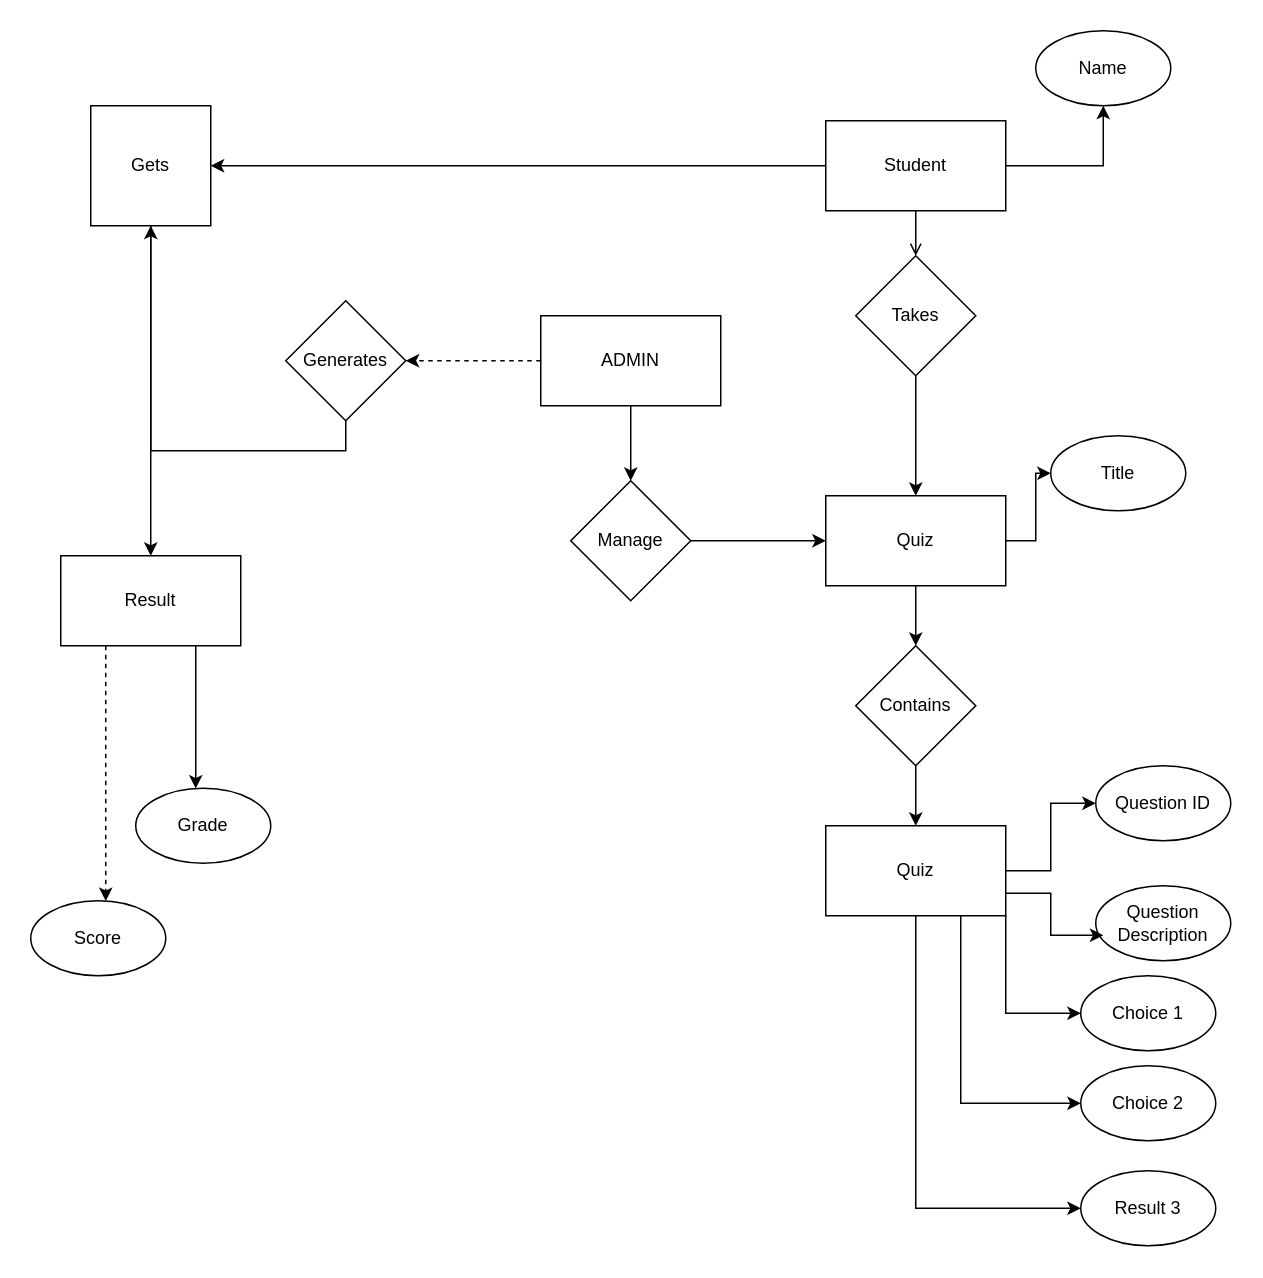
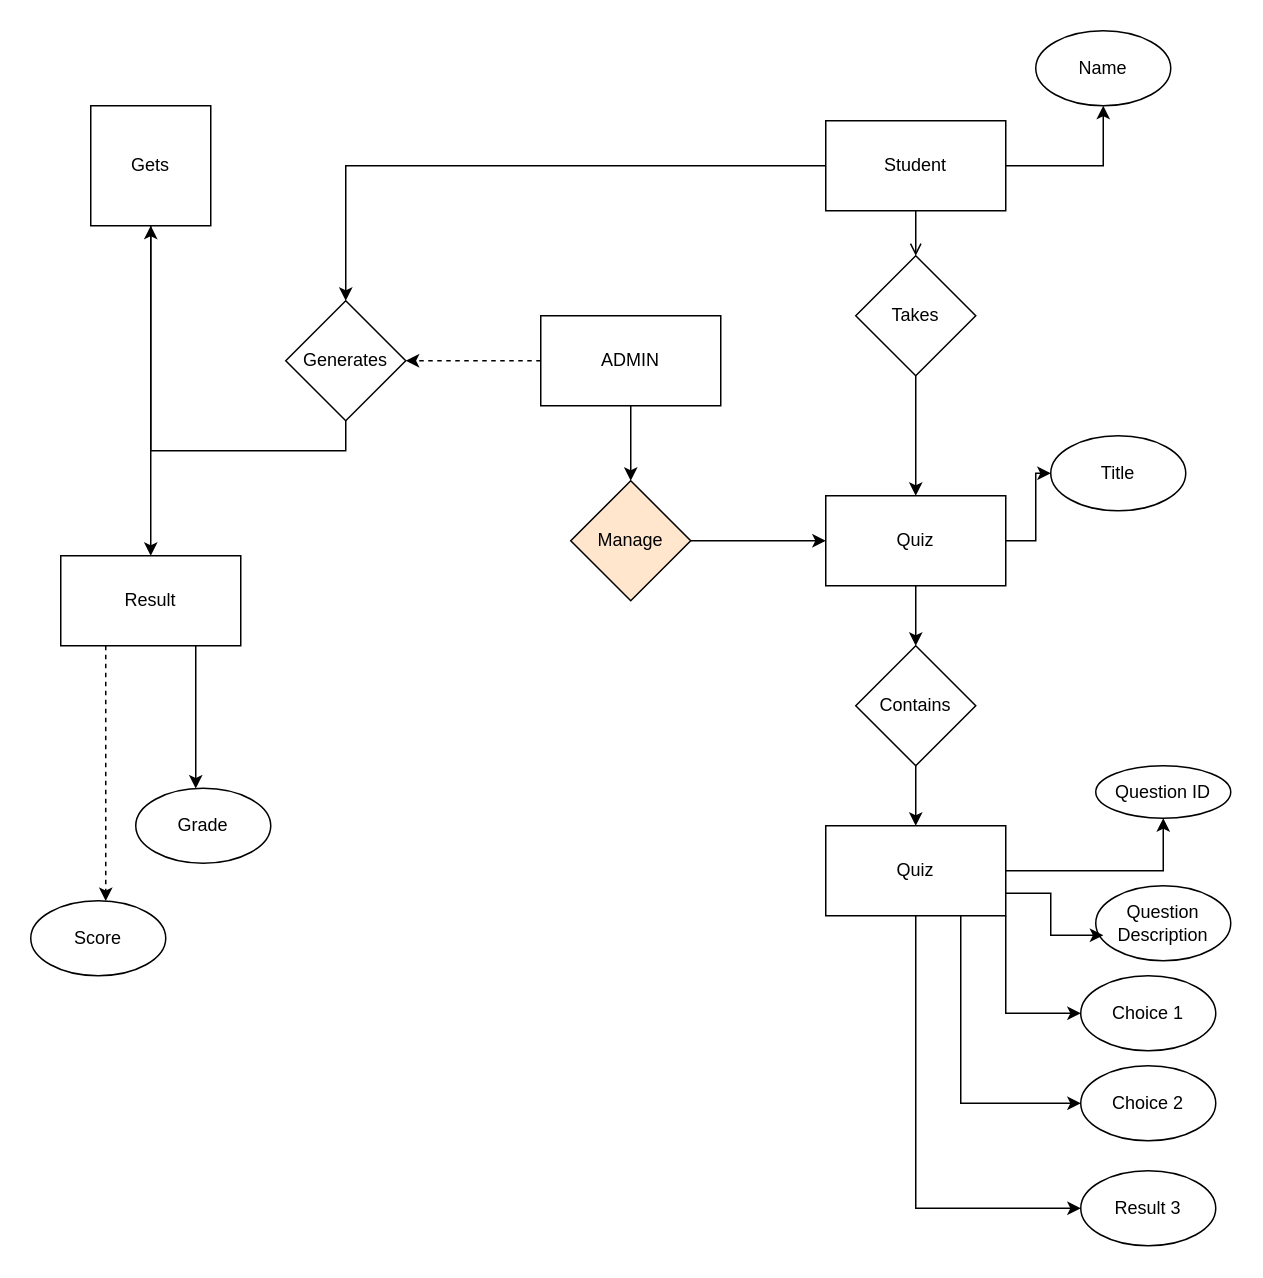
- <mxCell id="14" style="edgeStyle=orthogonalEdgeStyle;rounded=0;orthogonalLoop=1;jettySize=auto;html=1;exitX=0;exitY=0.5;exitDx=0;exitDy=0;" edge="1" parent="1" source="15" target="32"><mxGeometry relative="1" as="geometry" /></mxCell>
+ <mxCell id="14" style="edgeStyle=orthogonalEdgeStyle;rounded=0;orthogonalLoop=1;jettySize=auto;html=1;exitX=0;exitY=0.5;exitDx=0;exitDy=0;" edge="1" parent="1" source="15" target="37"><mxGeometry relative="1" as="geometry" /></mxCell>
- <mxCell id="6" value="Manage" style="rhombus;whiteSpace=wrap;html=1;" vertex="1" parent="1"><mxGeometry x="380" y="320" width="80" height="80" as="geometry" /></mxCell>
+ <mxCell id="6" value="Manage" style="rhombus;whiteSpace=wrap;html=1;fillColor=#ffe6cc;" vertex="1" parent="1"><mxGeometry x="380" y="320" width="80" height="80" as="geometry" /></mxCell>
- <mxCell id="25" value="Question ID" style="ellipse;whiteSpace=wrap;html=1;" vertex="1" parent="1"><mxGeometry x="730" y="510" width="90" height="50" as="geometry" /></mxCell>
+ <mxCell id="25" value="Question ID" style="ellipse;whiteSpace=wrap;html=1;" vertex="1" parent="1"><mxGeometry x="730" y="510" width="90" height="35" as="geometry" /></mxCell>
